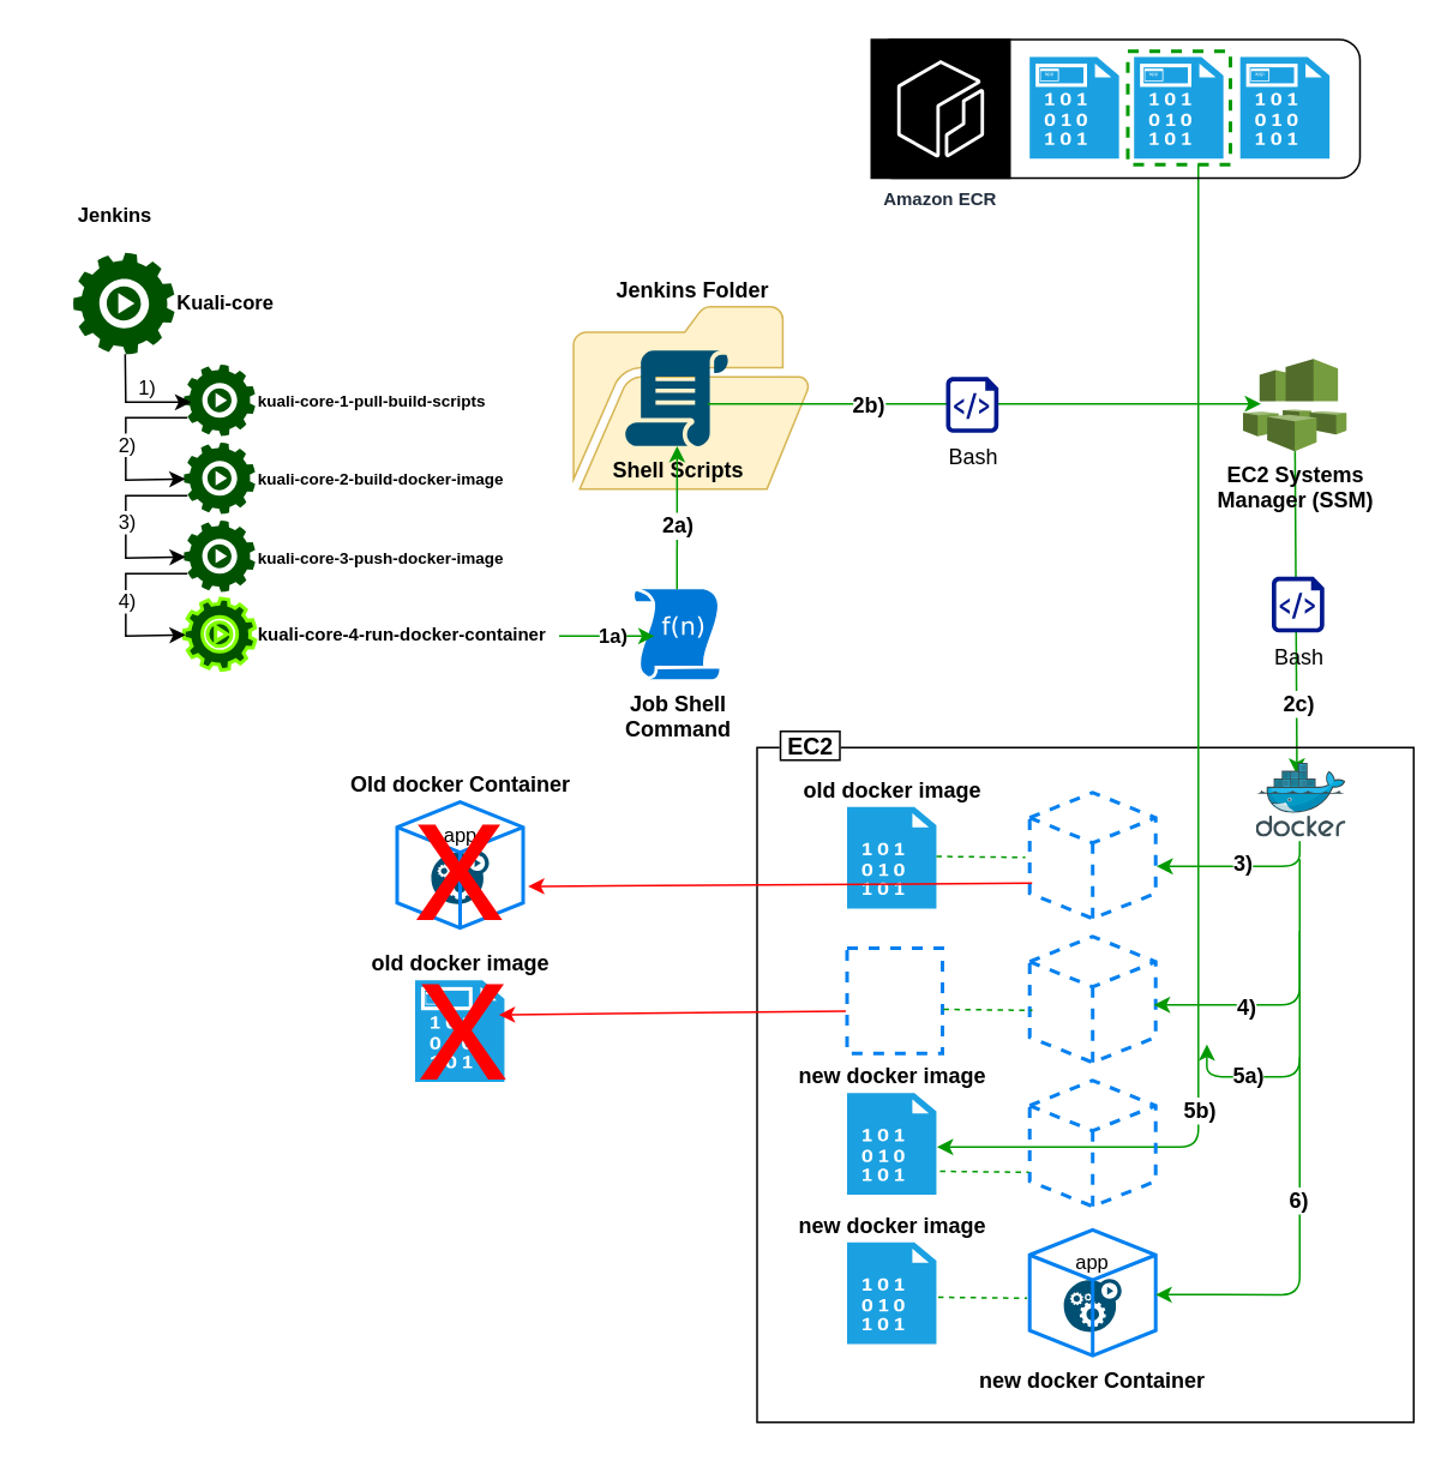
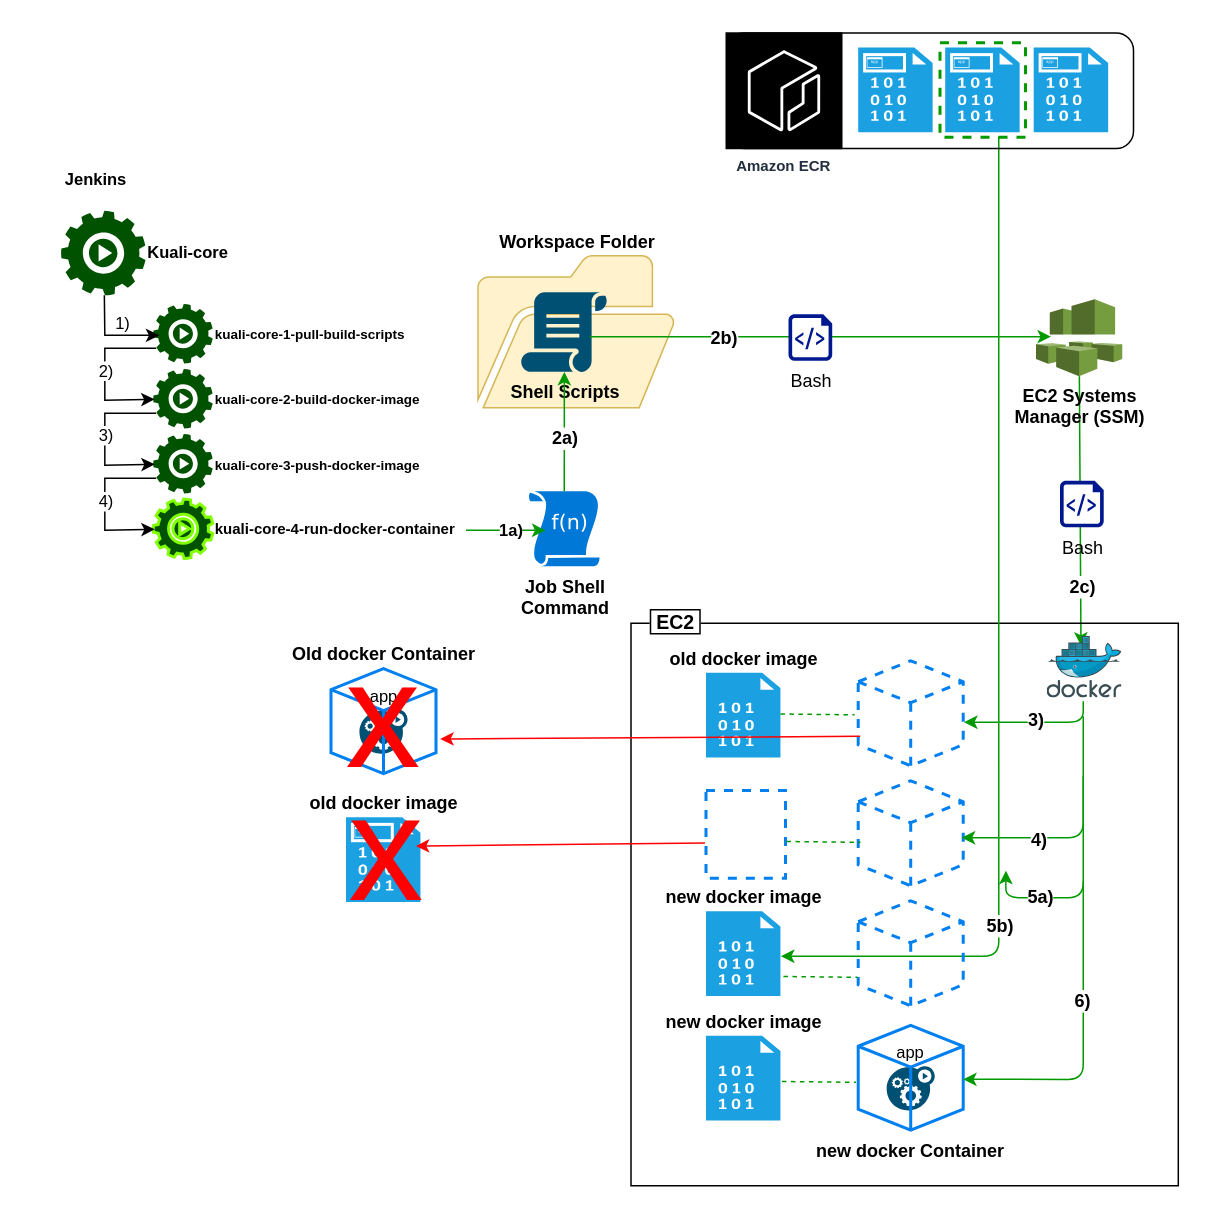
- <mxCell id="20" value="Jenkins Folder" style="pointerEvents=1;shadow=0;dashed=0;html=1;strokeColor=#d6b656;fillColor=#fff2cc;labelPosition=center;verticalLabelPosition=top;verticalAlign=bottom;outlineConnect=0;align=center;shape=mxgraph.office.concepts.folder_open;aspect=fixed;fontStyle=1" vertex="1" parent="19"><mxGeometry width="131.86" height="101.25" as="geometry" /></mxCell>
+ <mxCell id="20" value="Workspace Folder" style="pointerEvents=1;shadow=0;dashed=0;html=1;strokeColor=#d6b656;fillColor=#fff2cc;labelPosition=center;verticalLabelPosition=top;verticalAlign=bottom;outlineConnect=0;align=center;shape=mxgraph.office.concepts.folder_open;aspect=fixed;fontStyle=1" vertex="1" parent="19"><mxGeometry width="131.86" height="101.25" as="geometry" /></mxCell>
